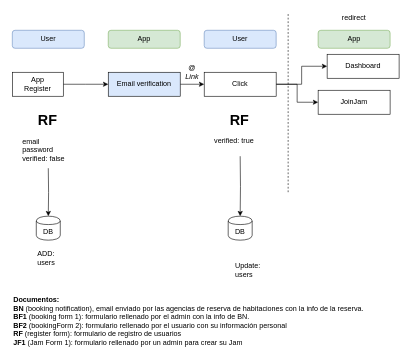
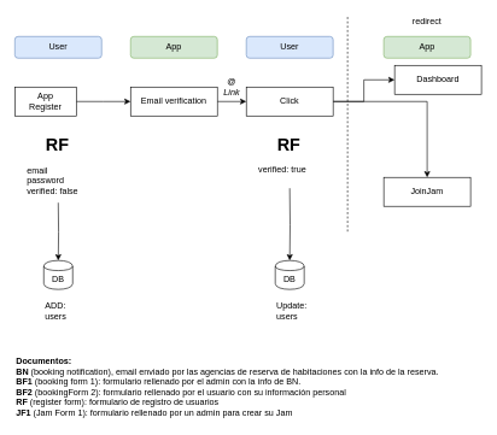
- <mxCell id="14" value="Email verification" style="rounded=0;whiteSpace=wrap;html=1;fillColor=#dae8fc;" parent="1" vertex="1"><mxGeometry x="180" y="120" width="120" height="40" as="geometry" /></mxCell>
+ <mxCell id="14" value="Email verification" style="rounded=0;whiteSpace=wrap;html=1;" parent="1" vertex="1"><mxGeometry x="180" y="120" width="120" height="40" as="geometry" /></mxCell>
- <mxCell id="27" value="JoinJam" style="rounded=0;whiteSpace=wrap;html=1;" parent="1" vertex="1"><mxGeometry x="530" y="150" width="120" height="40" as="geometry" /></mxCell>
+ <mxCell id="27" value="JoinJam" style="rounded=0;whiteSpace=wrap;html=1;" parent="1" vertex="1"><mxGeometry x="530" y="245" width="120" height="40" as="geometry" /></mxCell>
- <mxCell id="23" value="Update: &lt;br&gt;users" style="text;html=1;align=left;verticalAlign=middle;resizable=0;points=[];autosize=1;" parent="1" vertex="1"><mxGeometry x="390" y="435" width="60" height="30" as="geometry" /></mxCell>
+ <mxCell id="23" value="Update: &lt;br&gt;users" style="text;html=1;align=left;verticalAlign=middle;resizable=0;points=[];autosize=1;" parent="1" vertex="1"><mxGeometry x="380" y="415" width="60" height="30" as="geometry" /></mxCell>
